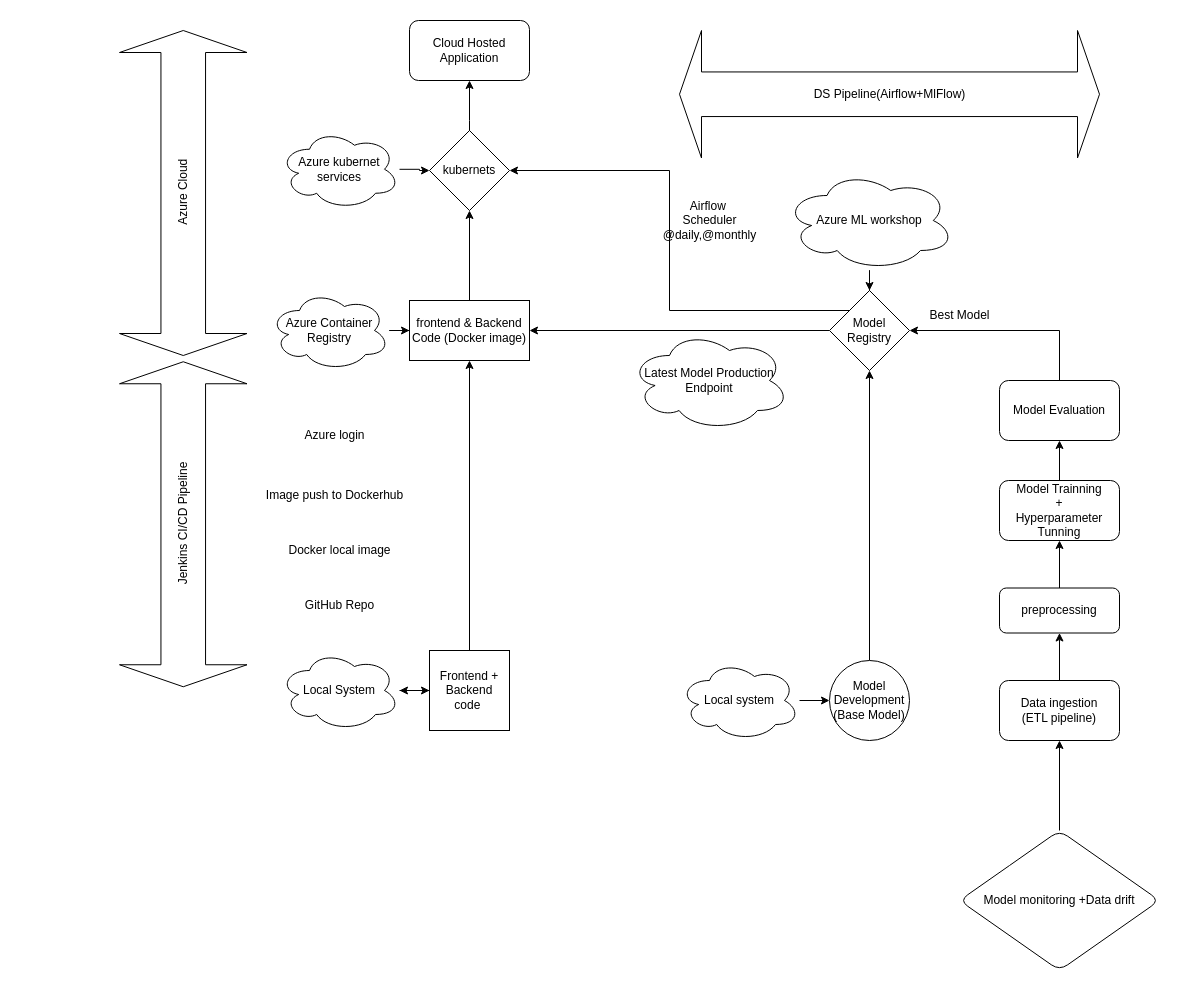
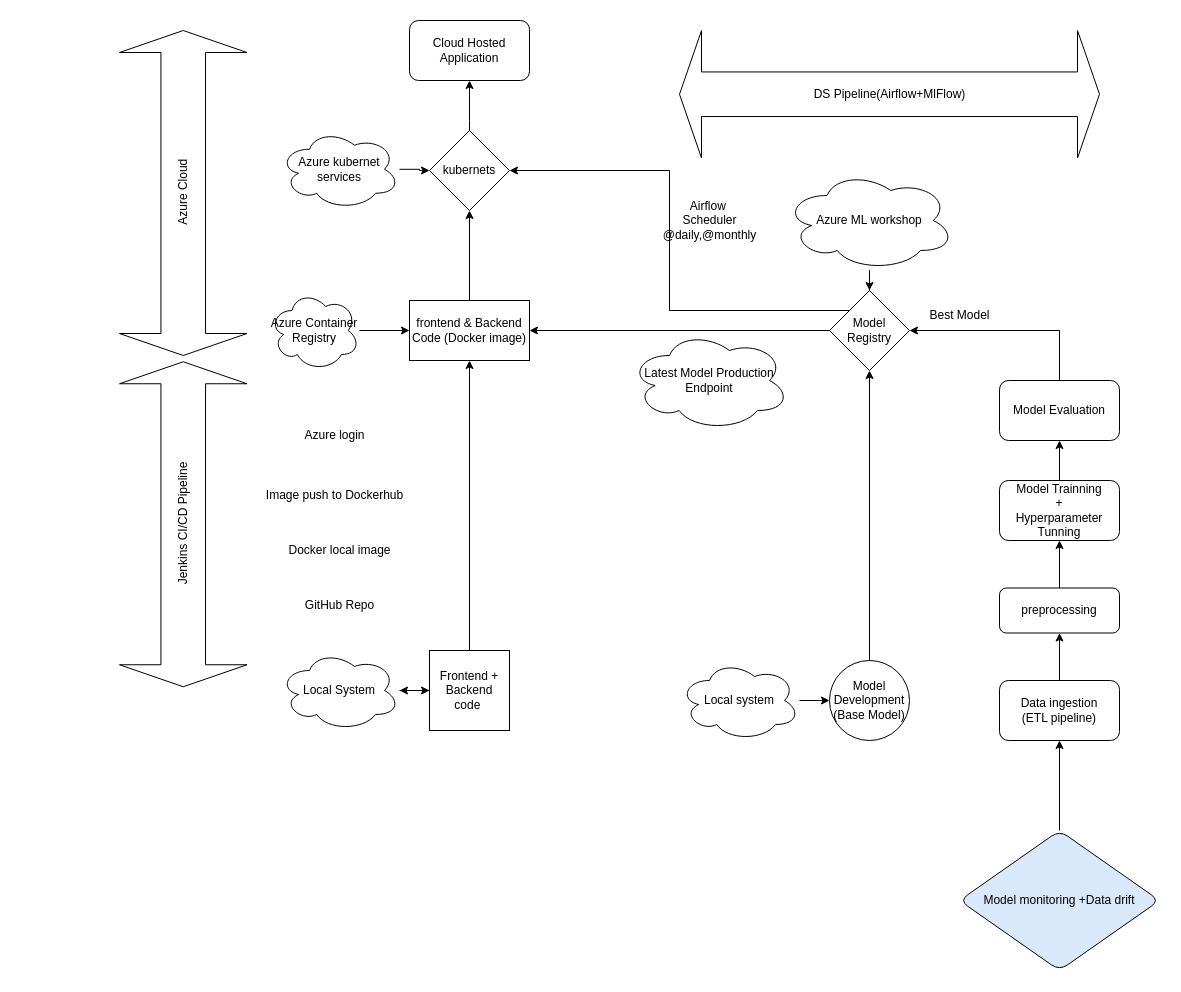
- <mxCell id="11" value="Azure Container Registry" style="ellipse;shape=cloud;whiteSpace=wrap;html=1;" parent="1" vertex="1"><mxGeometry x="269" y="290" width="120" height="80" as="geometry" /></mxCell>
+ <mxCell id="11" value="Azure Container Registry" style="ellipse;shape=cloud;whiteSpace=wrap;html=1;" parent="1" vertex="1"><mxGeometry x="269" y="290" width="90" height="80" as="geometry" /></mxCell>
- <mxCell id="41" value="Model monitoring +Data drift" style="rhombus;whiteSpace=wrap;html=1;rounded=1;" parent="1" vertex="1"><mxGeometry x="959" y="830" width="200" height="140" as="geometry" /></mxCell>
+ <mxCell id="41" value="Model monitoring +Data drift" style="rhombus;whiteSpace=wrap;html=1;rounded=1;fillColor=#dae8fc;" parent="1" vertex="1"><mxGeometry x="959" y="830" width="200" height="140" as="geometry" /></mxCell>
